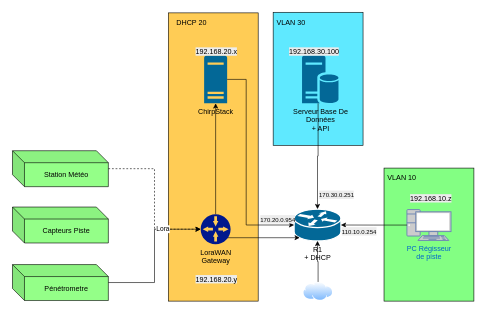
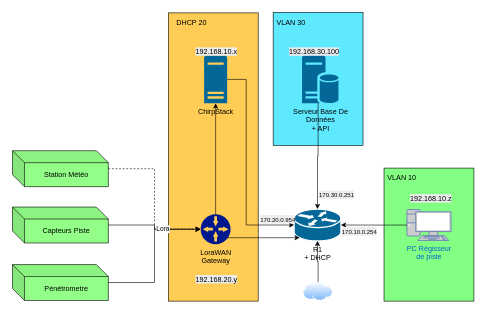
- <mxCell id="12" value="&lt;span style=&quot;color: rgb(0, 0, 0); font-family: Helvetica; font-size: 12px; font-style: normal; font-variant-ligatures: normal; font-variant-caps: normal; font-weight: 400; letter-spacing: normal; text-align: center; text-indent: 0px; text-transform: none; word-spacing: 0px; -webkit-text-stroke-width: 0px; white-space: nowrap; background-color: rgb(236, 236, 236); text-decoration-thickness: initial; text-decoration-style: initial; text-decoration-color: initial; float: none; display: inline !important;&quot;&gt;192.168.20.x&lt;/span&gt;" style="text;whiteSpace=wrap;html=1;" parent="1" vertex="1"><mxGeometry x="324" y="72" width="70" height="20" as="geometry" /></mxCell>
+ <mxCell id="12" value="&lt;span style=&quot;color: rgb(0, 0, 0); font-family: Helvetica; font-size: 12px; font-style: normal; font-variant-ligatures: normal; font-variant-caps: normal; font-weight: 400; letter-spacing: normal; text-align: center; text-indent: 0px; text-transform: none; word-spacing: 0px; -webkit-text-stroke-width: 0px; white-space: nowrap; background-color: rgb(236, 236, 236); text-decoration-thickness: initial; text-decoration-style: initial; text-decoration-color: initial; float: none; display: inline !important;&quot;&gt;192.168.10.x&lt;/span&gt;" style="text;whiteSpace=wrap;html=1;" parent="1" vertex="1"><mxGeometry x="324" y="72" width="70" height="20" as="geometry" /></mxCell>
+ <mxCell id="28" style="edgeStyle=orthogonalEdgeStyle;rounded=0;orthogonalLoop=1;jettySize=auto;html=1;entryX=0;entryY=0.5;entryDx=0;entryDy=0;entryPerimeter=0;" edge="1" parent="1" source="6" target="27"><mxGeometry relative="1" as="geometry" /></mxCell>
- <mxCell id="23" value="&lt;span style=&quot;color: rgb(0, 0, 0); font-family: Helvetica; font-style: normal; font-variant-ligatures: normal; font-variant-caps: normal; font-weight: 400; letter-spacing: normal; orphans: 2; text-align: center; text-indent: 0px; text-transform: none; widows: 2; word-spacing: 0px; -webkit-text-stroke-width: 0px; white-space: nowrap; background-color: rgb(236, 236, 236); text-decoration-thickness: initial; text-decoration-style: initial; text-decoration-color: initial; float: none; display: inline !important;&quot;&gt;&lt;font style=&quot;font-size: 10px;&quot;&gt;110.10.0.254&lt;/font&gt;&lt;/span&gt;" style="text;whiteSpace=wrap;html=1;" parent="1" vertex="1"><mxGeometry x="568" y="372" width="62" height="20" as="geometry" /></mxCell>
+ <mxCell id="23" value="&lt;span style=&quot;color: rgb(0, 0, 0); font-family: Helvetica; font-style: normal; font-variant-ligatures: normal; font-variant-caps: normal; font-weight: 400; letter-spacing: normal; orphans: 2; text-align: center; text-indent: 0px; text-transform: none; widows: 2; word-spacing: 0px; -webkit-text-stroke-width: 0px; white-space: nowrap; background-color: rgb(236, 236, 236); text-decoration-thickness: initial; text-decoration-style: initial; text-decoration-color: initial; float: none; display: inline !important;&quot;&gt;&lt;font style=&quot;font-size: 10px;&quot;&gt;170.10.0.254&lt;/font&gt;&lt;/span&gt;" style="text;whiteSpace=wrap;html=1;" parent="1" vertex="1"><mxGeometry x="568" y="372" width="62" height="20" as="geometry" /></mxCell>
